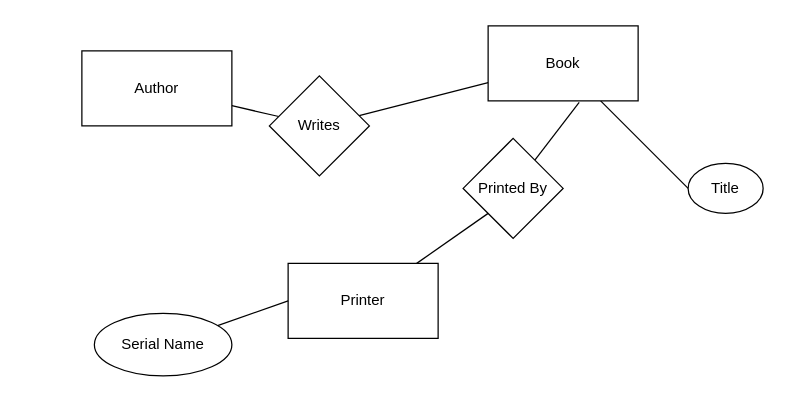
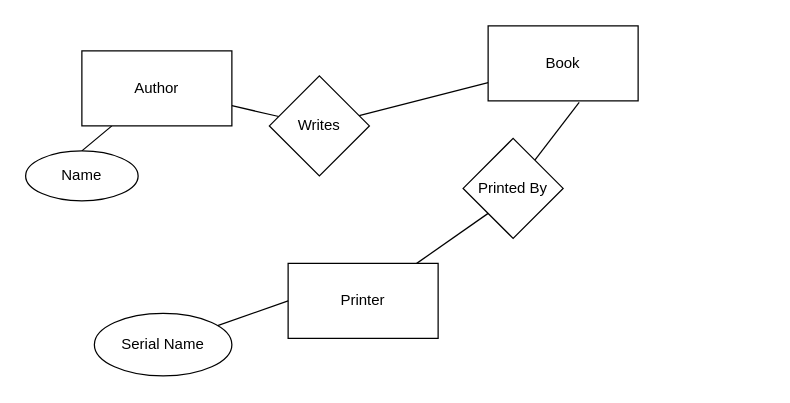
+ <mxCell id="2" style="html=1;entryX=0.5;entryY=0;entryDx=0;entryDy=0;rounded=1;endArrow=none;endFill=0;" edge="1" parent="1" source="3" target="9"><mxGeometry relative="1" as="geometry" /></mxCell>
- <mxCell id="4" style="html=1;entryX=0;entryY=0.5;entryDx=0;entryDy=0;endArrow=none;endFill=0;" edge="1" parent="1" source="5" target="10"><mxGeometry relative="1" as="geometry" /></mxCell>
+ <mxCell id="9" value="Name" style="ellipse;whiteSpace=wrap;html=1;" vertex="1" parent="1"><mxGeometry x="20" y="120" width="90" height="40" as="geometry" /></mxCell>
- <mxCell id="10" value="Title" style="ellipse;whiteSpace=wrap;html=1;" vertex="1" parent="1"><mxGeometry x="550" y="130" width="60" height="40" as="geometry" /></mxCell>
